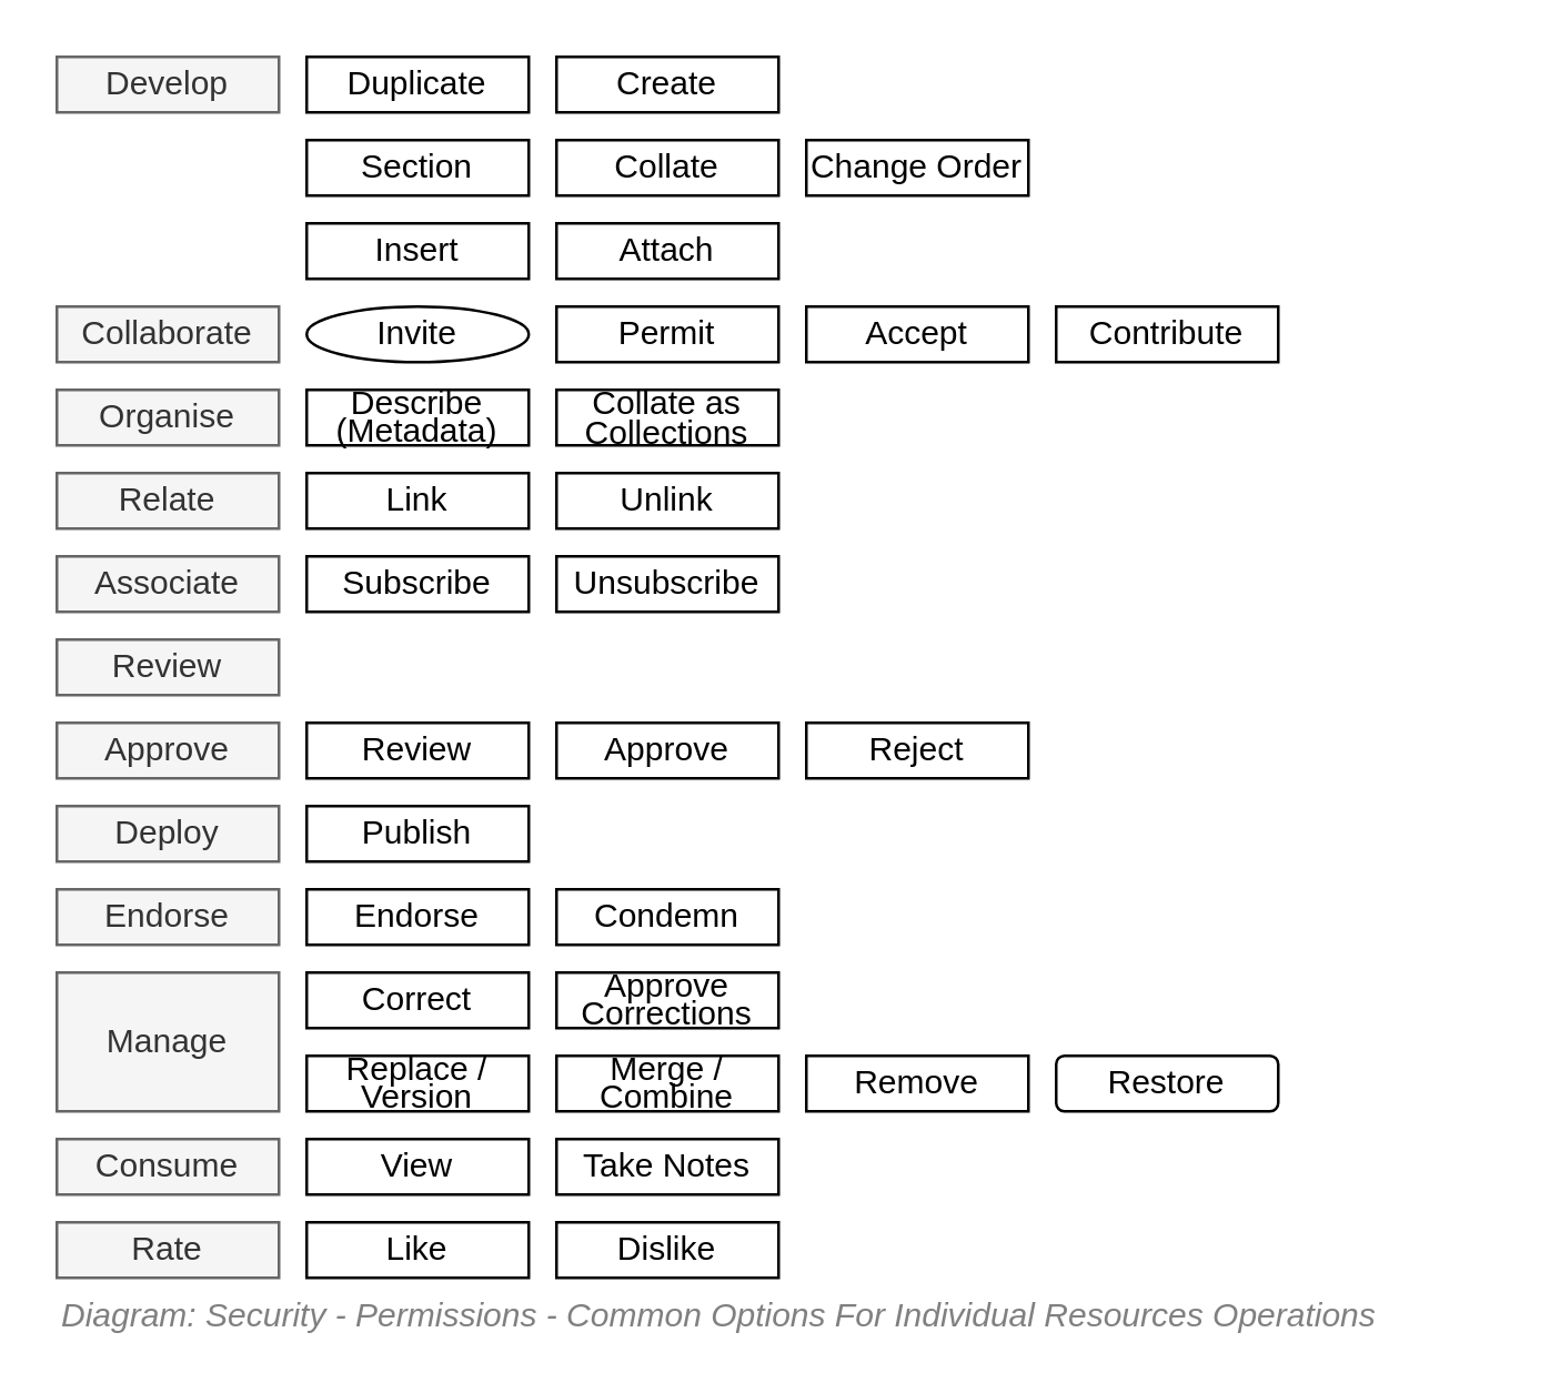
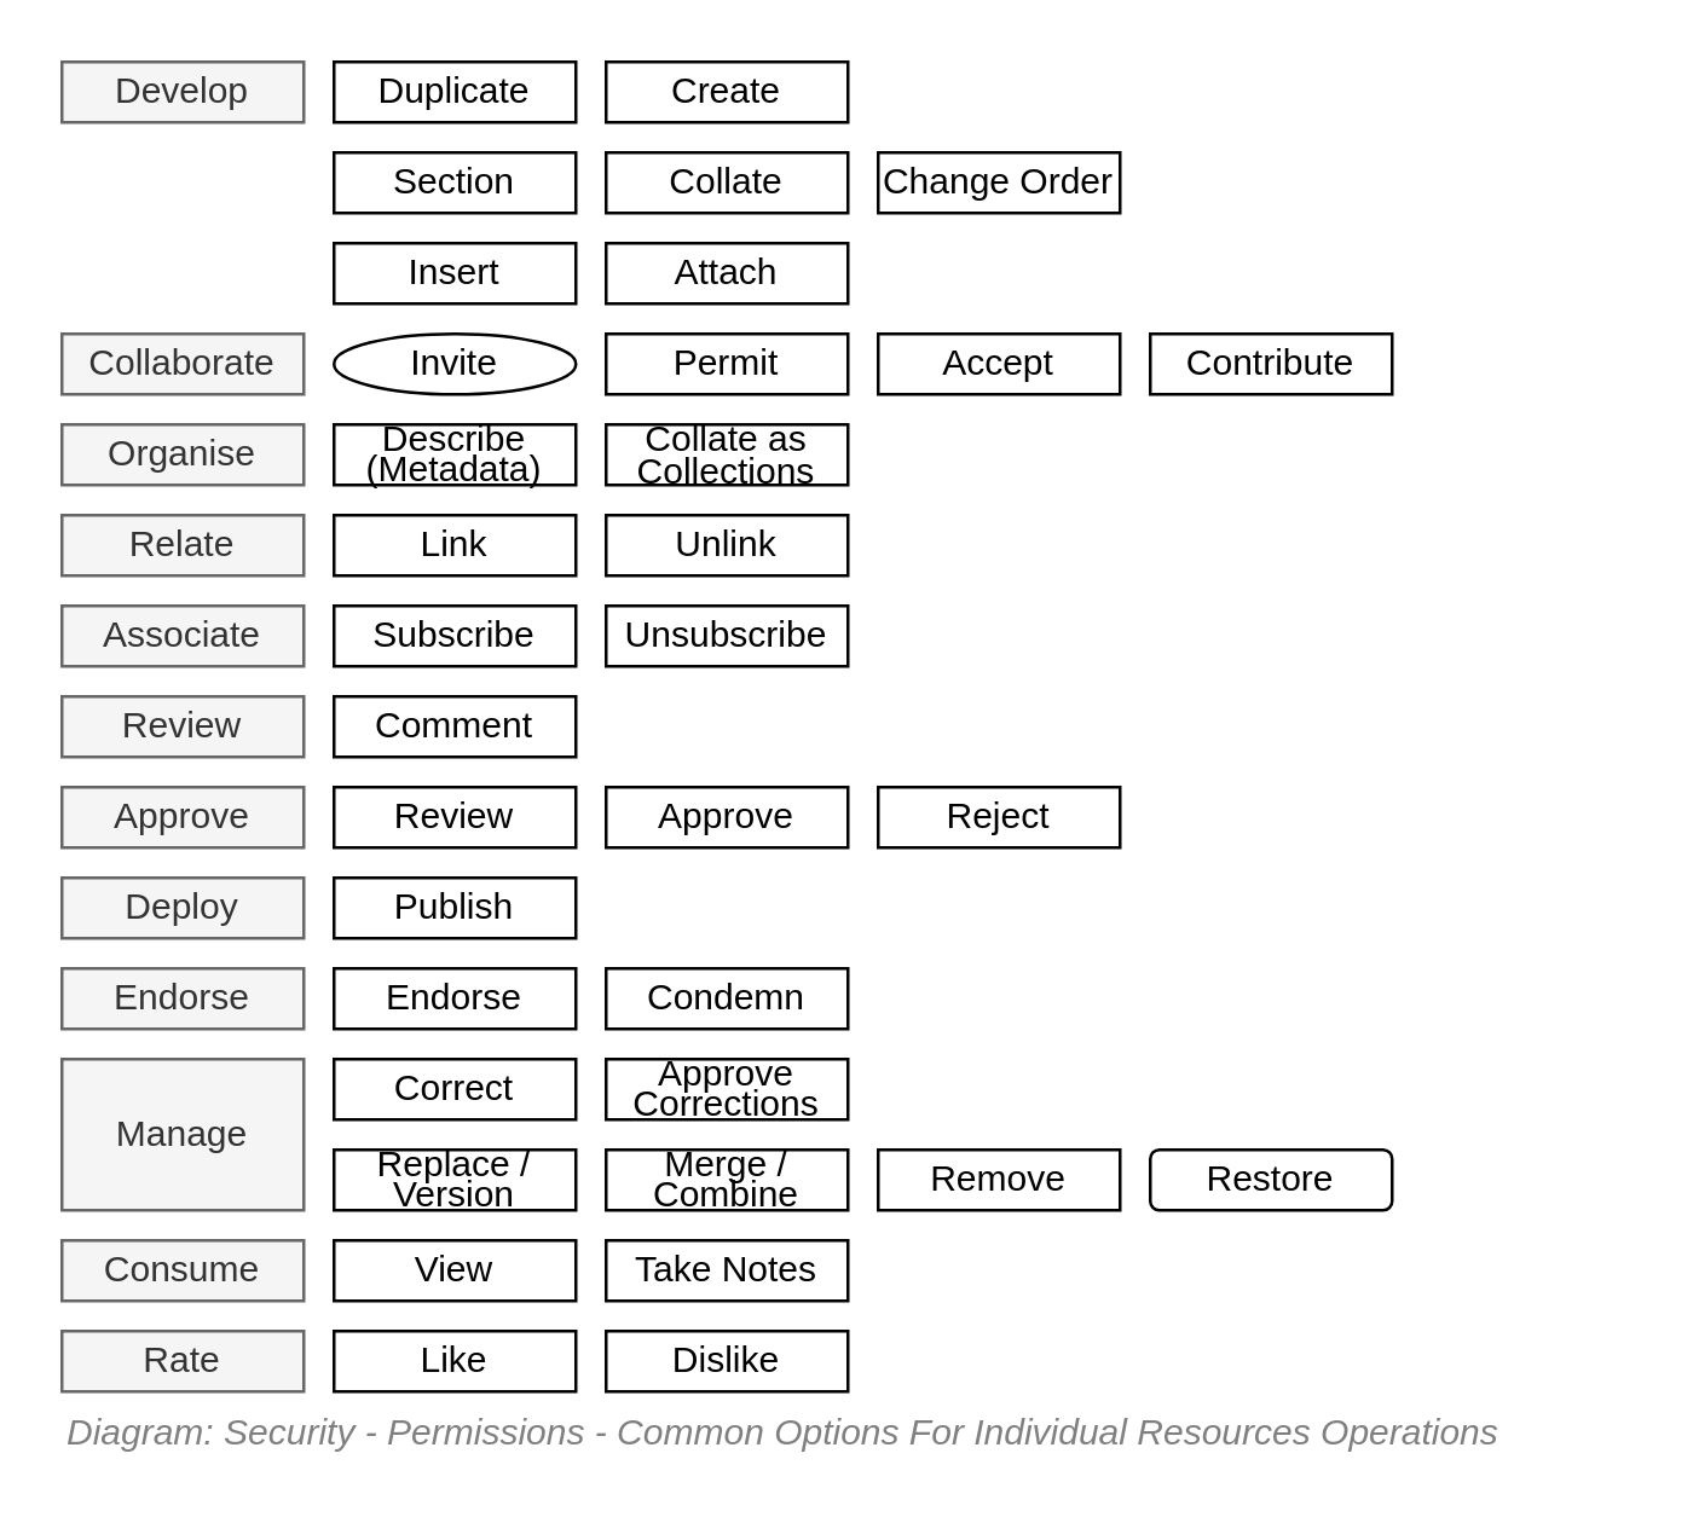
+ <mxCell id="39" value="Comment" style="rounded=0;whiteSpace=wrap;html=1;" vertex="1" parent="1"><mxGeometry x="110" y="230" width="80" height="20" as="geometry" /></mxCell>
